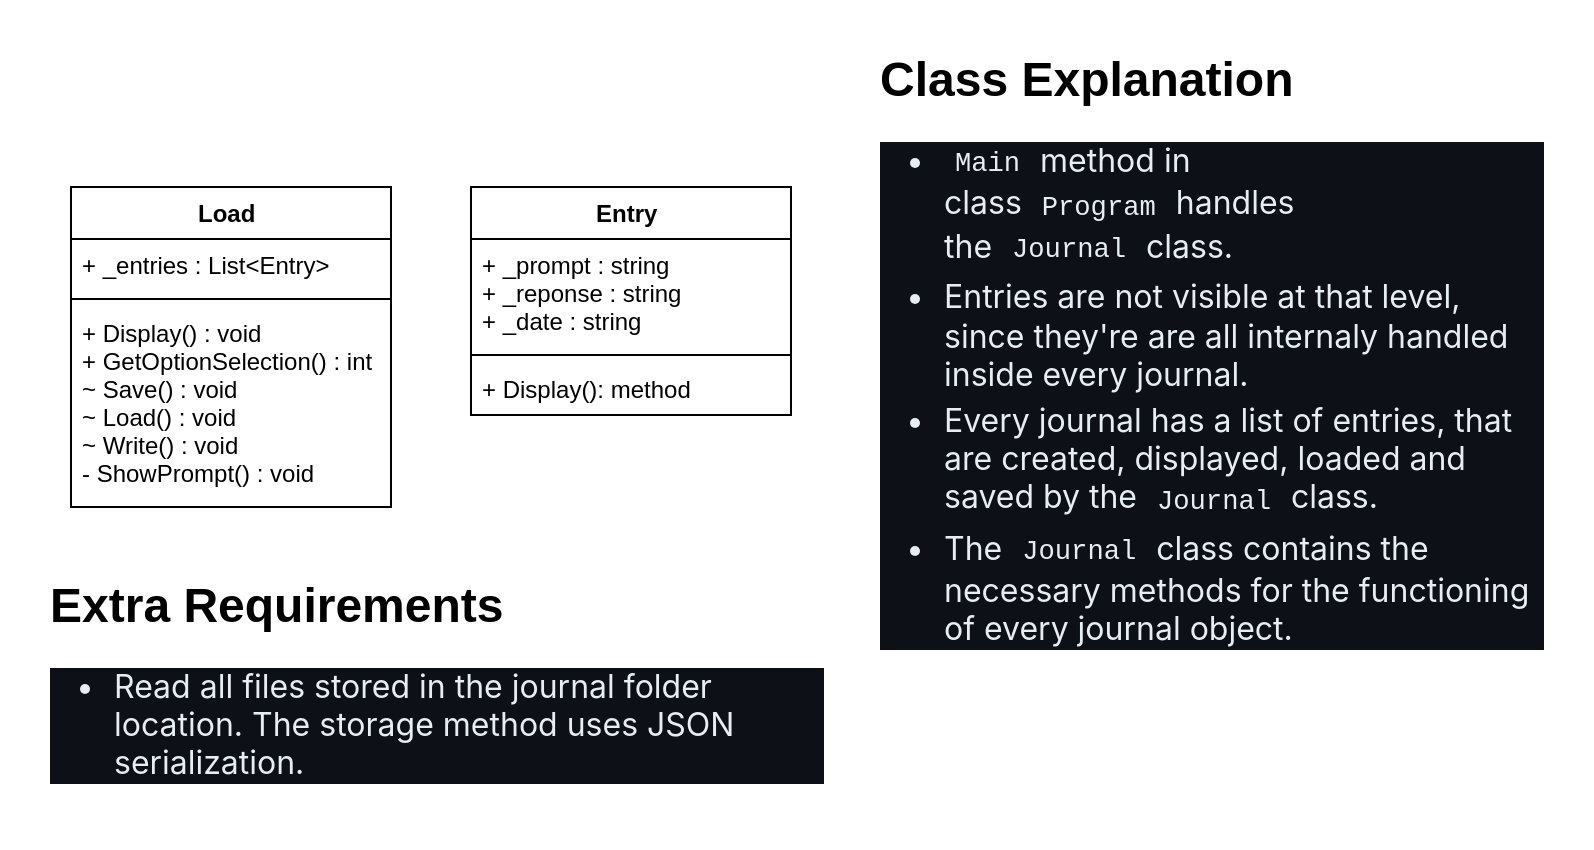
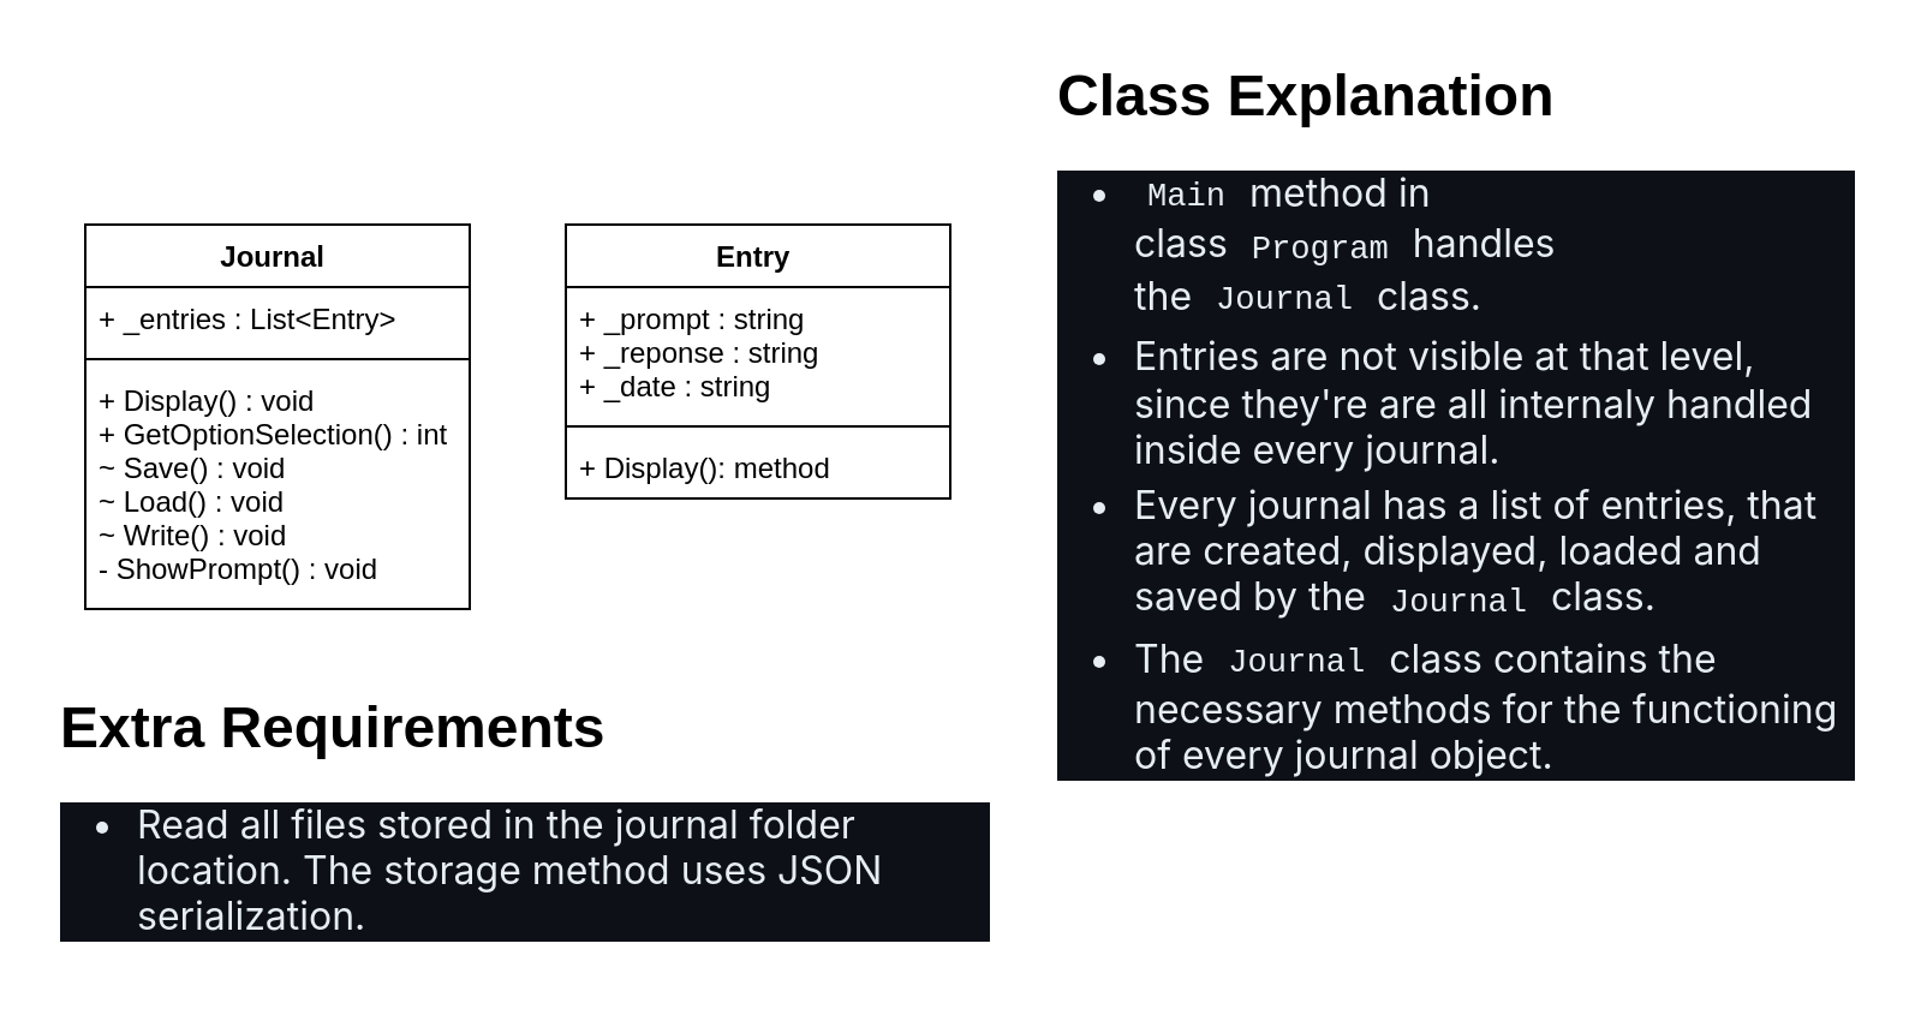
- <mxCell id="6" value="Load " style="swimlane;fontStyle=1;align=center;verticalAlign=top;childLayout=stackLayout;horizontal=1;startSize=26;horizontalStack=0;resizeParent=1;resizeParentMax=0;resizeLast=0;collapsible=1;marginBottom=0;" vertex="1" parent="1"><mxGeometry x="35" y="93" width="160" height="160" as="geometry"><mxRectangle x="290" y="240" width="90" height="30" as="alternateBounds" /></mxGeometry></mxCell>
+ <mxCell id="6" value="Journal " style="swimlane;fontStyle=1;align=center;verticalAlign=top;childLayout=stackLayout;horizontal=1;startSize=26;horizontalStack=0;resizeParent=1;resizeParentMax=0;resizeLast=0;collapsible=1;marginBottom=0;" vertex="1" parent="1"><mxGeometry x="35" y="93" width="160" height="160" as="geometry"><mxRectangle x="290" y="240" width="90" height="30" as="alternateBounds" /></mxGeometry></mxCell>
